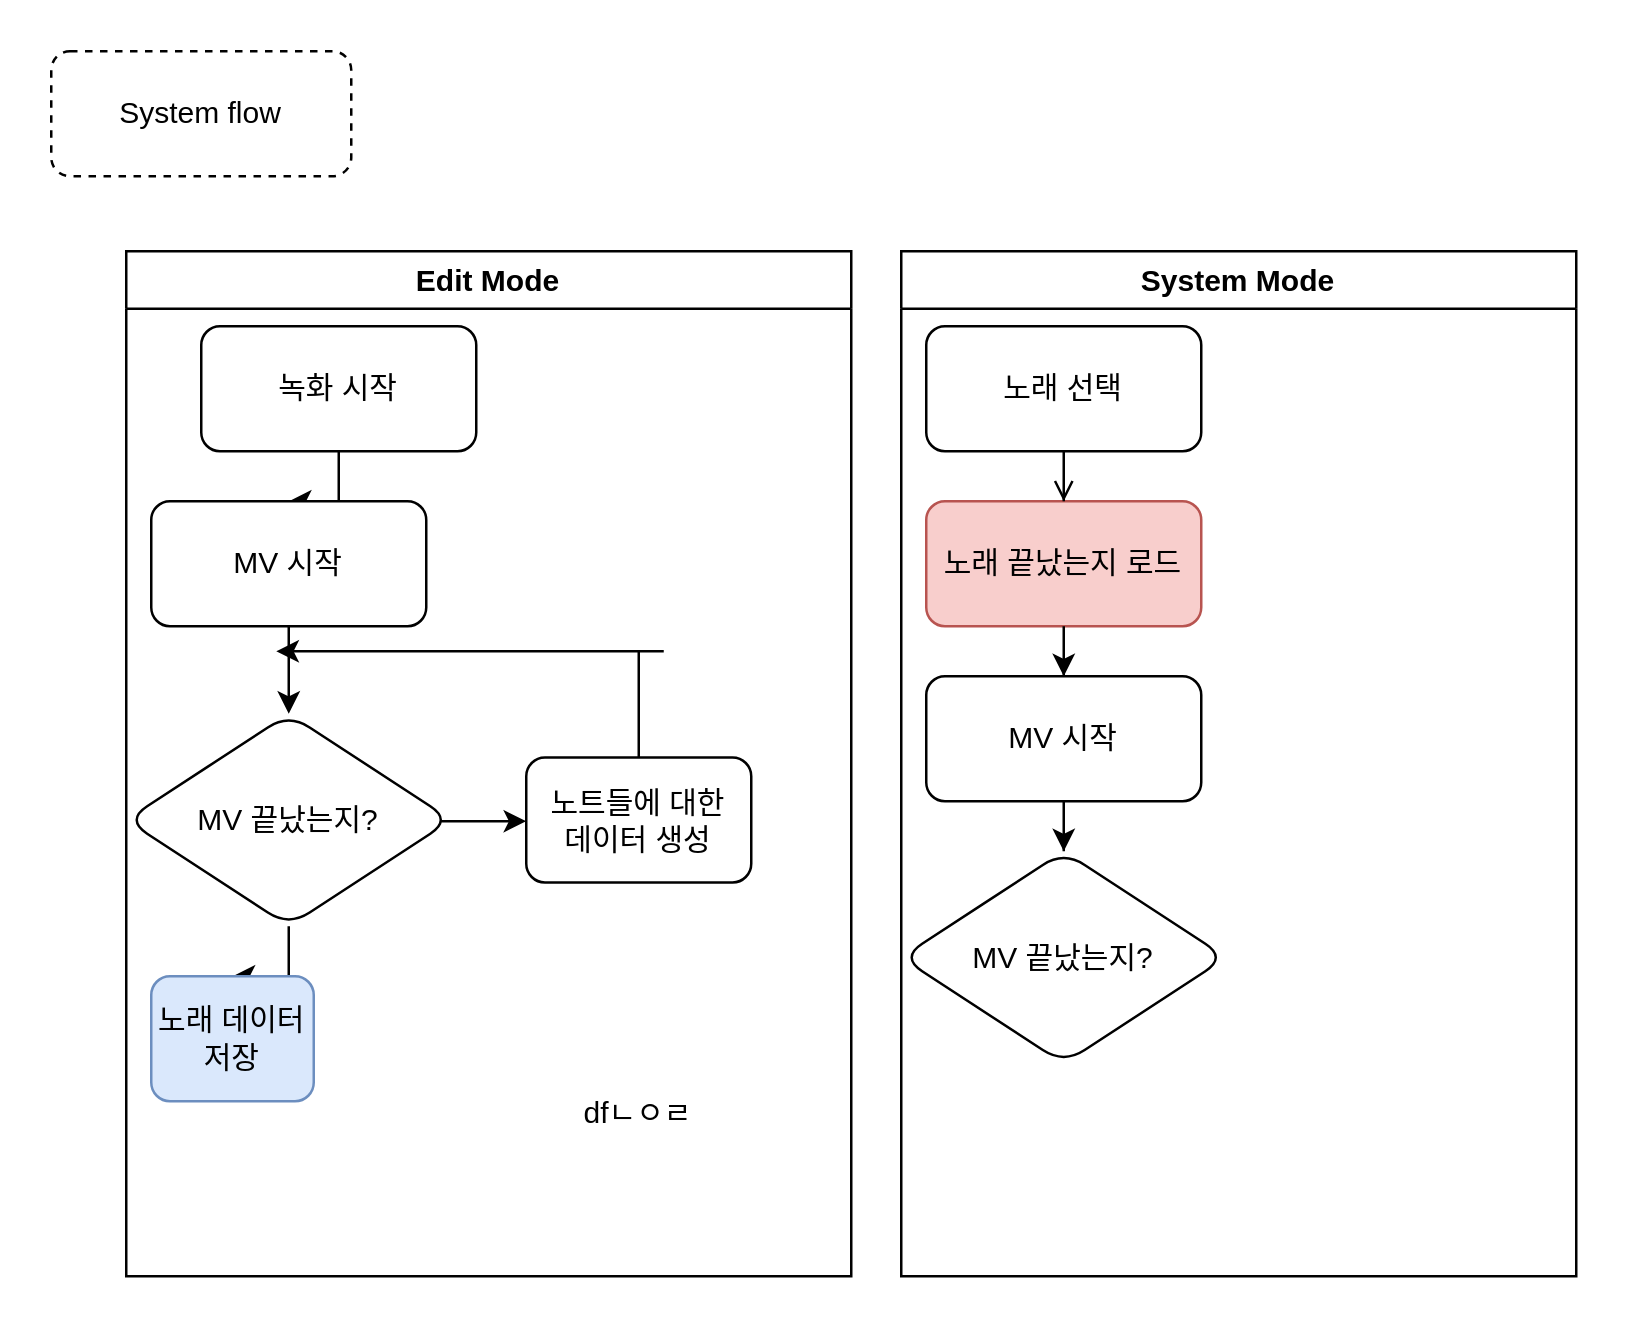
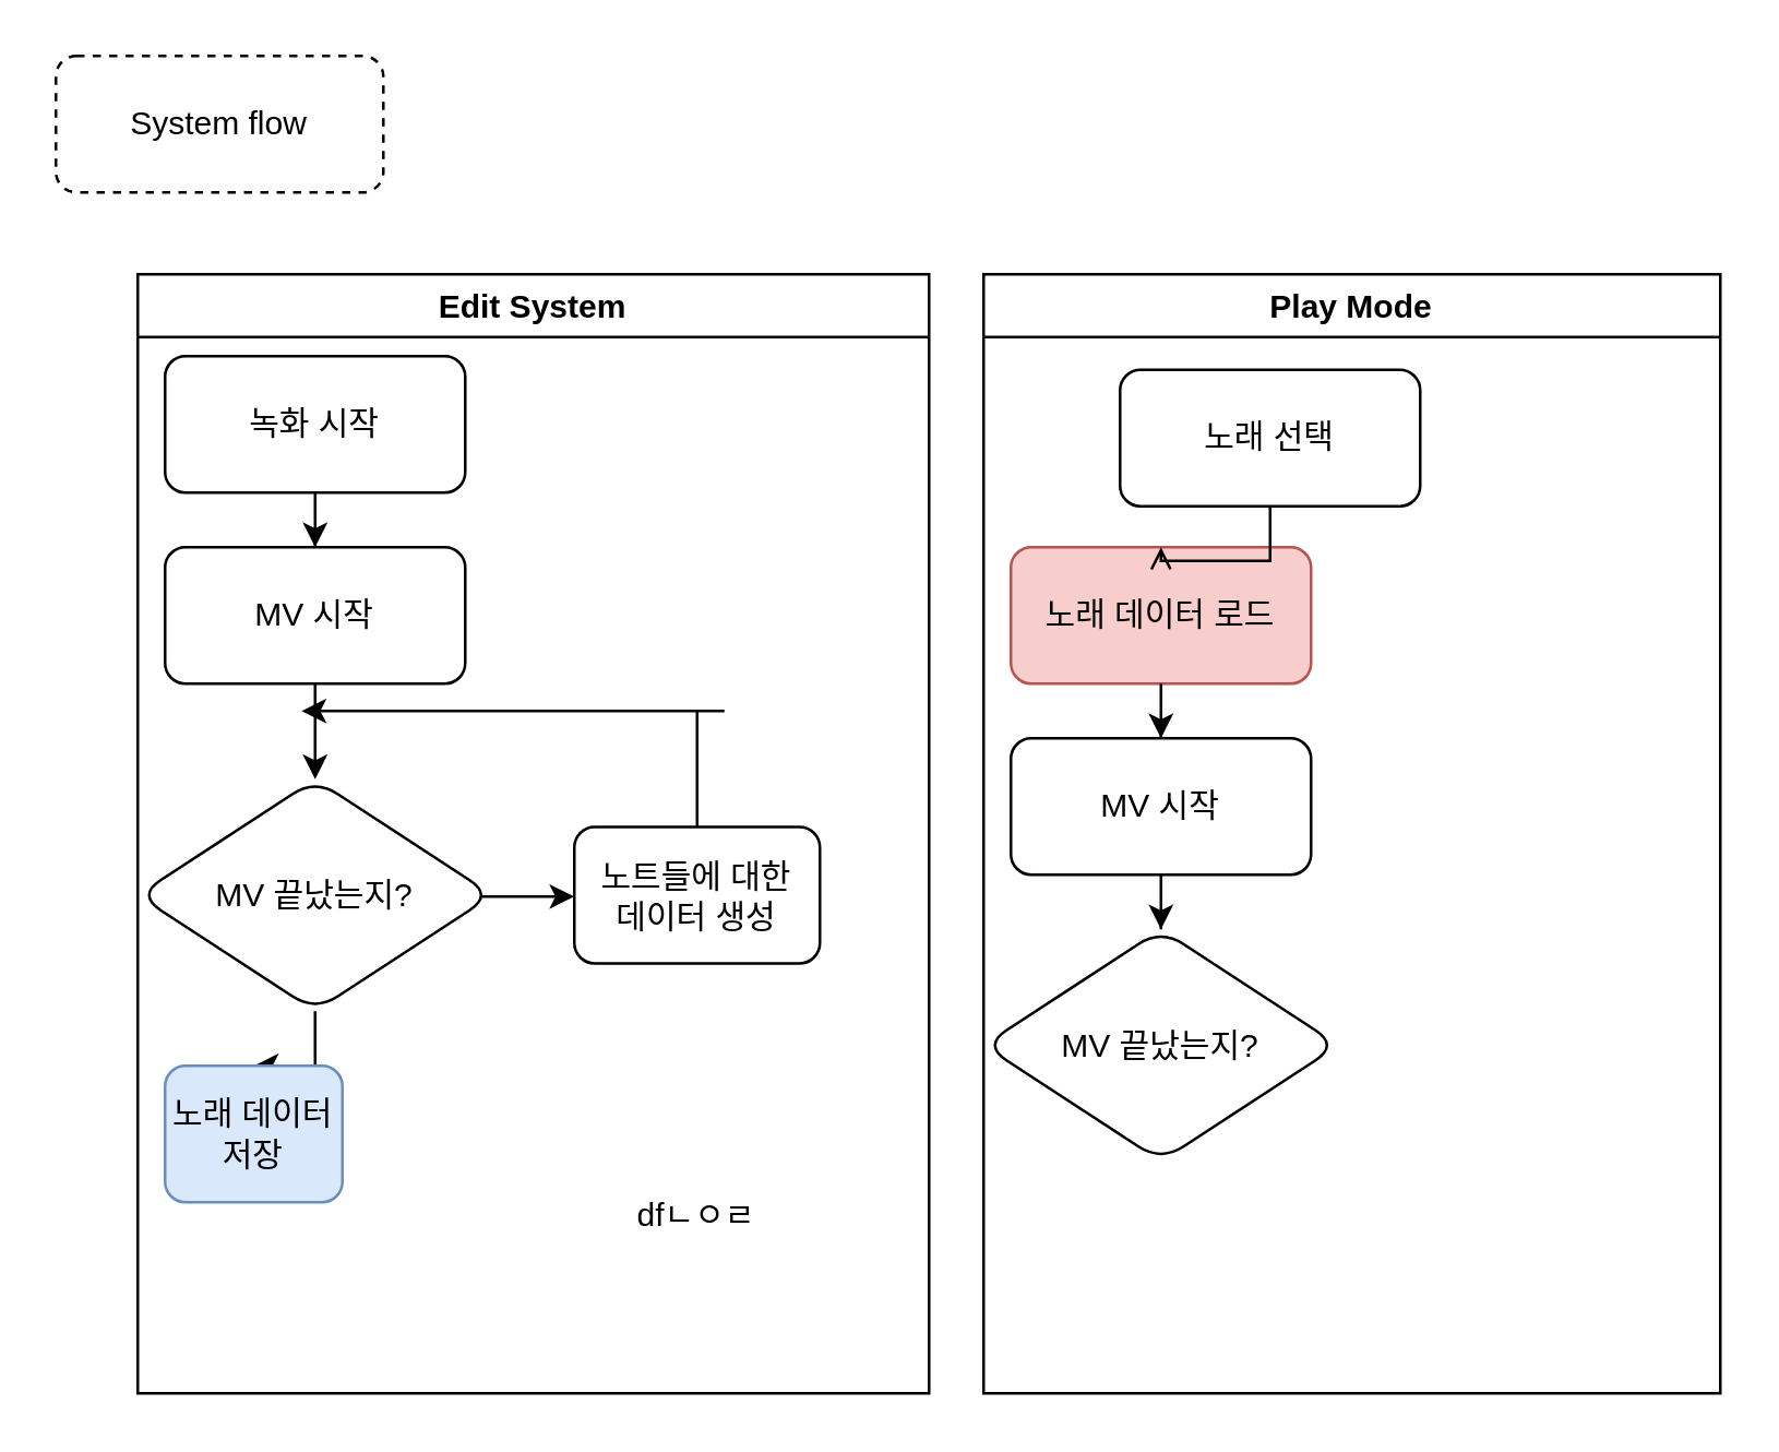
- <mxCell id="3" value="Edit Mode" style="swimlane;" vertex="1" parent="1"><mxGeometry x="50" y="100" width="290" height="410" as="geometry" /></mxCell>
+ <mxCell id="3" value="Edit System" style="swimlane;" vertex="1" parent="1"><mxGeometry x="50" y="100" width="290" height="410" as="geometry" /></mxCell>
- <mxCell id="15" value="System Mode" style="swimlane;" vertex="1" parent="1"><mxGeometry x="360" y="100" width="270" height="410" as="geometry" /></mxCell>
+ <mxCell id="15" value="Play Mode" style="swimlane;" vertex="1" parent="1"><mxGeometry x="360" y="100" width="270" height="410" as="geometry" /></mxCell>
- <mxCell id="5" value="녹화 시작" style="rounded=1;whiteSpace=wrap;html=1;" vertex="1" parent="3"><mxGeometry x="30" y="30" width="110" height="50" as="geometry" /></mxCell>
+ <mxCell id="5" value="녹화 시작" style="rounded=1;whiteSpace=wrap;html=1;" vertex="1" parent="3"><mxGeometry x="10" y="30" width="110" height="50" as="geometry" /></mxCell>
- <mxCell id="22" value="노래 선택" style="rounded=1;whiteSpace=wrap;html=1;" vertex="1" parent="15"><mxGeometry x="10" y="30" width="110" height="50" as="geometry" /></mxCell>
+ <mxCell id="22" value="노래 선택" style="rounded=1;whiteSpace=wrap;html=1;" vertex="1" parent="15"><mxGeometry x="50" y="35" width="110" height="50" as="geometry" /></mxCell>
- <mxCell id="16" value="노래 끝났는지 로드" style="rounded=1;whiteSpace=wrap;html=1;fillColor=#f8cecc;strokeColor=#b85450;" vertex="1" parent="15"><mxGeometry x="10" y="100" width="110" height="50" as="geometry" /></mxCell>
+ <mxCell id="16" value="노래 데이터 로드" style="rounded=1;whiteSpace=wrap;html=1;fillColor=#f8cecc;strokeColor=#b85450;" vertex="1" parent="15"><mxGeometry x="10" y="100" width="110" height="50" as="geometry" /></mxCell>
